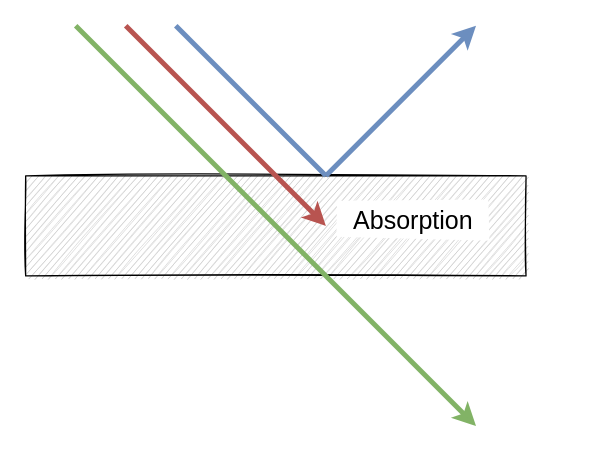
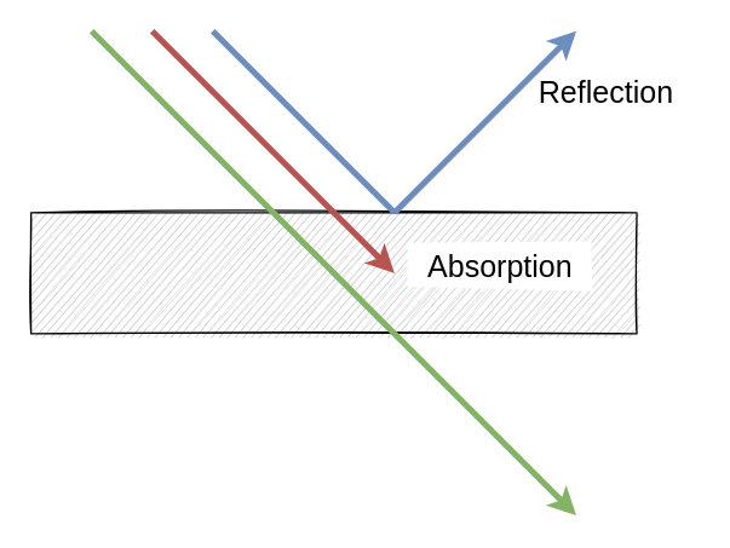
+ <mxCell id="7" value="Reflection" style="text;html=1;strokeColor=none;fillColor=none;align=center;verticalAlign=middle;whiteSpace=wrap;rounded=0;sketch=1;fontSize=20;" vertex="1" parent="1"><mxGeometry x="340" y="50" width="120" height="20" as="geometry" /></mxCell>
